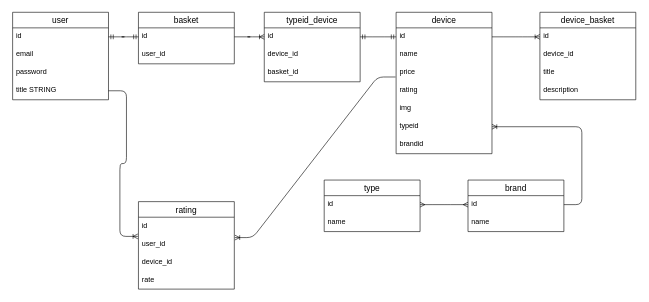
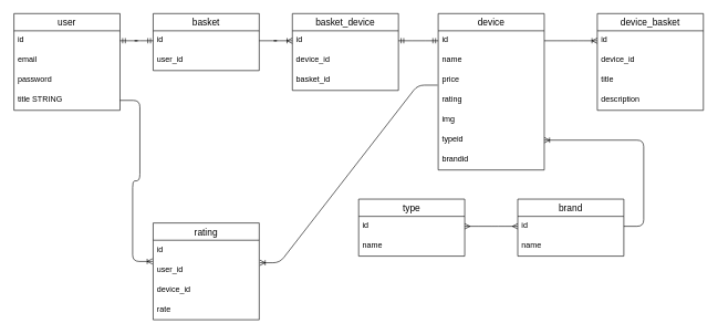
- <mxCell id="33" value="typeid_device" style="swimlane;fontStyle=0;childLayout=stackLayout;horizontal=1;startSize=26;horizontalStack=0;resizeParent=1;resizeParentMax=0;resizeLast=0;collapsible=1;marginBottom=0;align=center;fontSize=14;" vertex="1" parent="1"><mxGeometry x="440" y="20" width="160" height="116" as="geometry" /></mxCell>
+ <mxCell id="33" value="basket_device" style="swimlane;fontStyle=0;childLayout=stackLayout;horizontal=1;startSize=26;horizontalStack=0;resizeParent=1;resizeParentMax=0;resizeLast=0;collapsible=1;marginBottom=0;align=center;fontSize=14;" vertex="1" parent="1"><mxGeometry x="440" y="20" width="160" height="116" as="geometry" /></mxCell>
